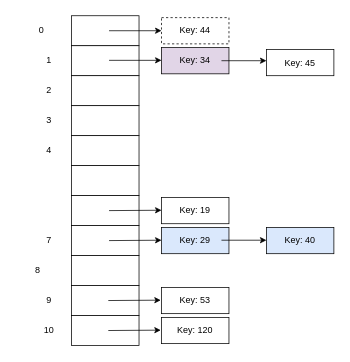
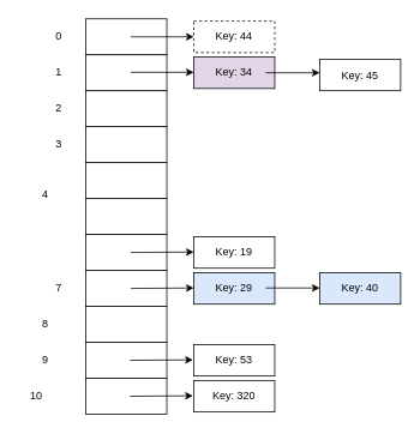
- <mxCell id="3" value="0" style="text;html=1;strokeColor=none;fillColor=none;align=center;verticalAlign=middle;whiteSpace=wrap;rounded=0;" vertex="1" parent="1"><mxGeometry x="25" y="25" width="60" height="30" as="geometry" /></mxCell>
+ <mxCell id="3" value="0" style="text;html=1;strokeColor=none;fillColor=none;align=center;verticalAlign=middle;whiteSpace=wrap;rounded=0;" vertex="1" parent="1"><mxGeometry x="35" y="25" width="60" height="30" as="geometry" /></mxCell>
- <mxCell id="7" value="4" style="text;html=1;strokeColor=none;fillColor=none;align=center;verticalAlign=middle;whiteSpace=wrap;rounded=0;" vertex="1" parent="1"><mxGeometry x="35" y="185" width="60" height="30" as="geometry" /></mxCell>
+ <mxCell id="7" value="4" style="text;html=1;strokeColor=none;fillColor=none;align=center;verticalAlign=middle;whiteSpace=wrap;rounded=0;" vertex="1" parent="1"><mxGeometry x="20" y="200" width="60" height="30" as="geometry" /></mxCell>
- <mxCell id="10" value="9" style="text;html=1;strokeColor=none;fillColor=none;align=center;verticalAlign=middle;whiteSpace=wrap;rounded=0;" vertex="1" parent="1"><mxGeometry x="35" y="385" width="60" height="30" as="geometry" /></mxCell>
+ <mxCell id="10" value="9" style="text;html=1;strokeColor=none;fillColor=none;align=center;verticalAlign=middle;whiteSpace=wrap;rounded=0;" vertex="1" parent="1"><mxGeometry x="20" y="385" width="60" height="30" as="geometry" /></mxCell>
- <mxCell id="11" value="10" style="text;html=1;strokeColor=none;fillColor=none;align=center;verticalAlign=middle;whiteSpace=wrap;rounded=0;" vertex="1" parent="1"><mxGeometry x="35" y="425" width="60" height="30" as="geometry" /></mxCell>
+ <mxCell id="11" value="10" style="text;html=1;strokeColor=none;fillColor=none;align=center;verticalAlign=middle;whiteSpace=wrap;rounded=0;" vertex="1" parent="1"><mxGeometry x="10" y="425" width="60" height="30" as="geometry" /></mxCell>
- <mxCell id="29" value="Key: 120" style="rounded=0;whiteSpace=wrap;html=1;" vertex="1" parent="1"><mxGeometry x="215" y="422.5" width="90" height="35" as="geometry" /></mxCell>
+ <mxCell id="29" value="Key: 320" style="rounded=0;whiteSpace=wrap;html=1;" vertex="1" parent="1"><mxGeometry x="215" y="422.5" width="90" height="35" as="geometry" /></mxCell>
